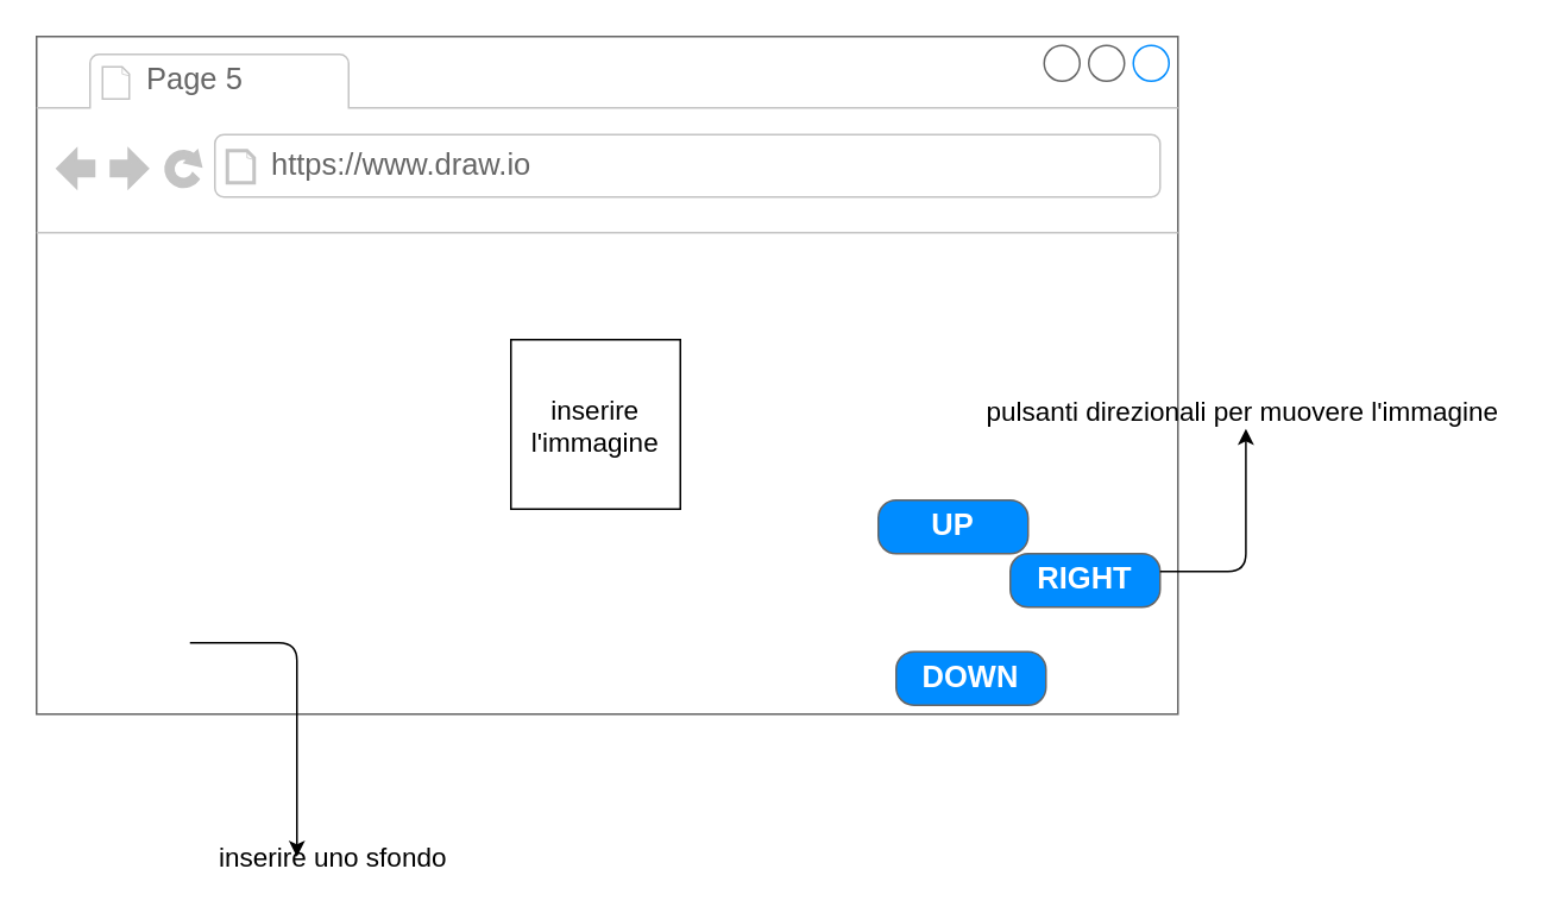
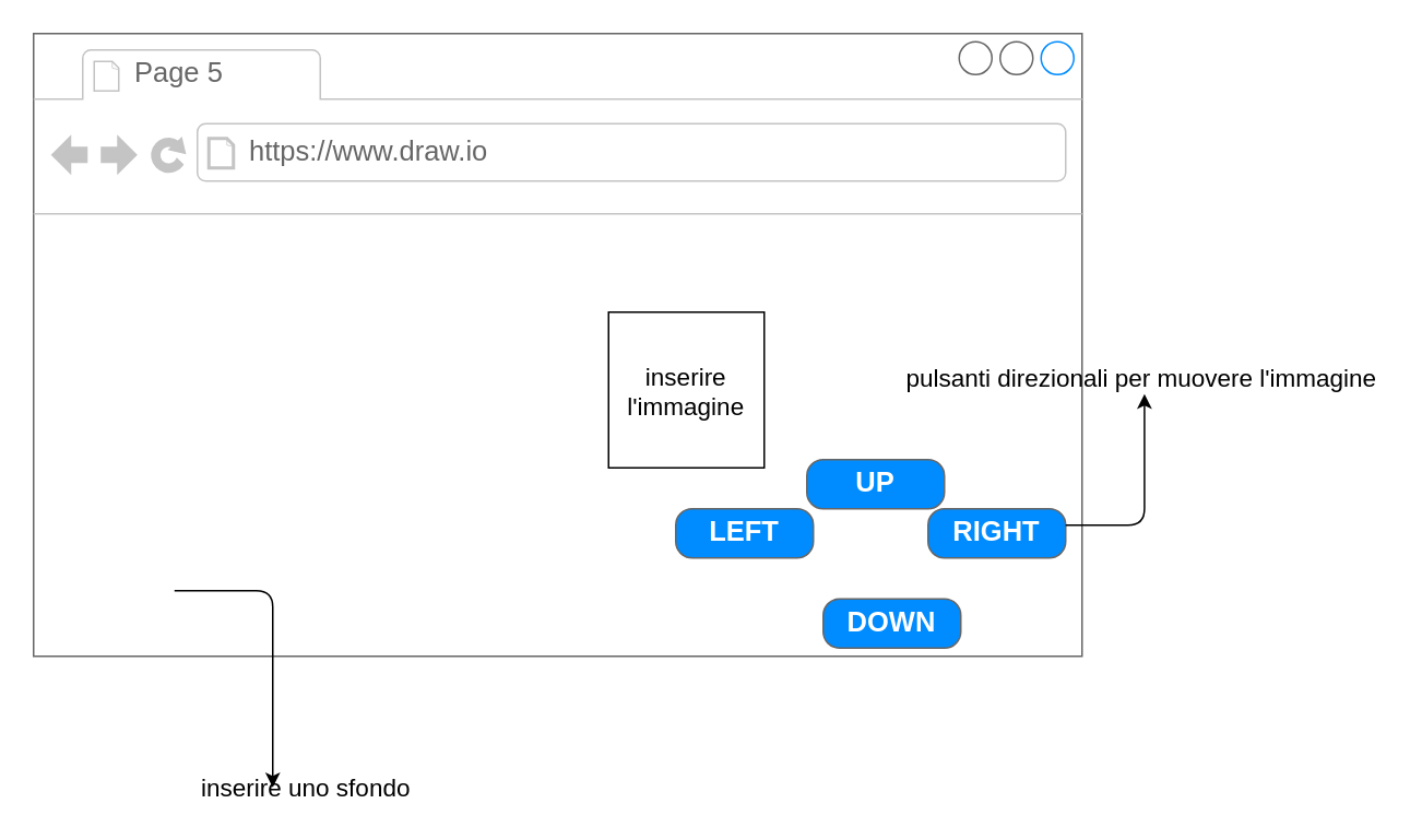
- <mxCell id="5" value="inserire l'immagine" style="whiteSpace=wrap;html=1;aspect=fixed;fontFamily=Helvetica;fontSize=15;" vertex="1" parent="2"><mxGeometry x="266" y="170" width="95" height="95" as="geometry" /></mxCell>
+ <mxCell id="5" value="inserire l'immagine" style="whiteSpace=wrap;html=1;aspect=fixed;fontFamily=Helvetica;fontSize=15;" vertex="1" parent="2"><mxGeometry x="351" y="170" width="95" height="95" as="geometry" /></mxCell>
+ <mxCell id="8" value="LEFT" style="strokeWidth=1;shadow=0;dashed=0;align=center;html=1;shape=mxgraph.mockup.buttons.button;strokeColor=#666666;fontColor=#ffffff;mainText=;buttonStyle=round;fontSize=17;fontStyle=1;fillColor=#008cff;whiteSpace=wrap;" vertex="1" parent="2"><mxGeometry x="392" y="290" width="84" height="30" as="geometry" /></mxCell>
